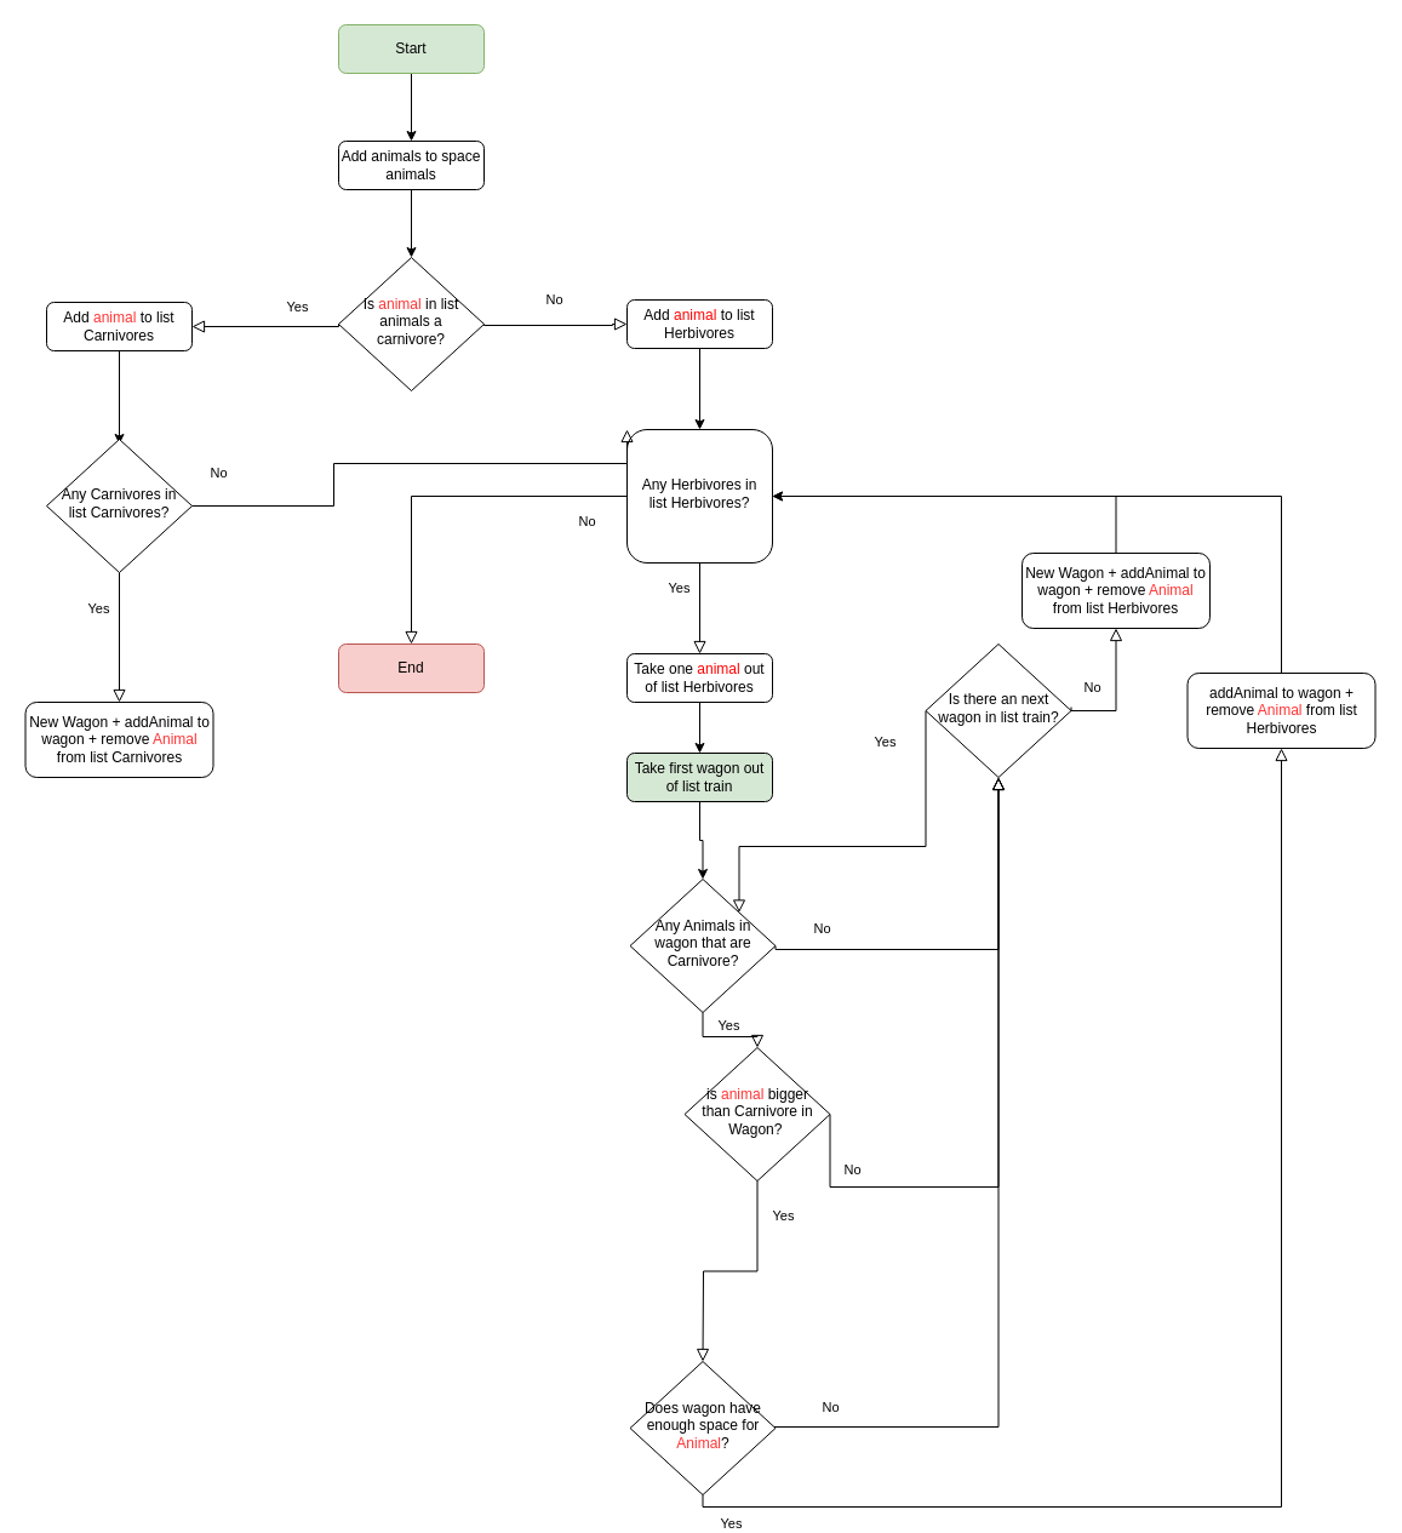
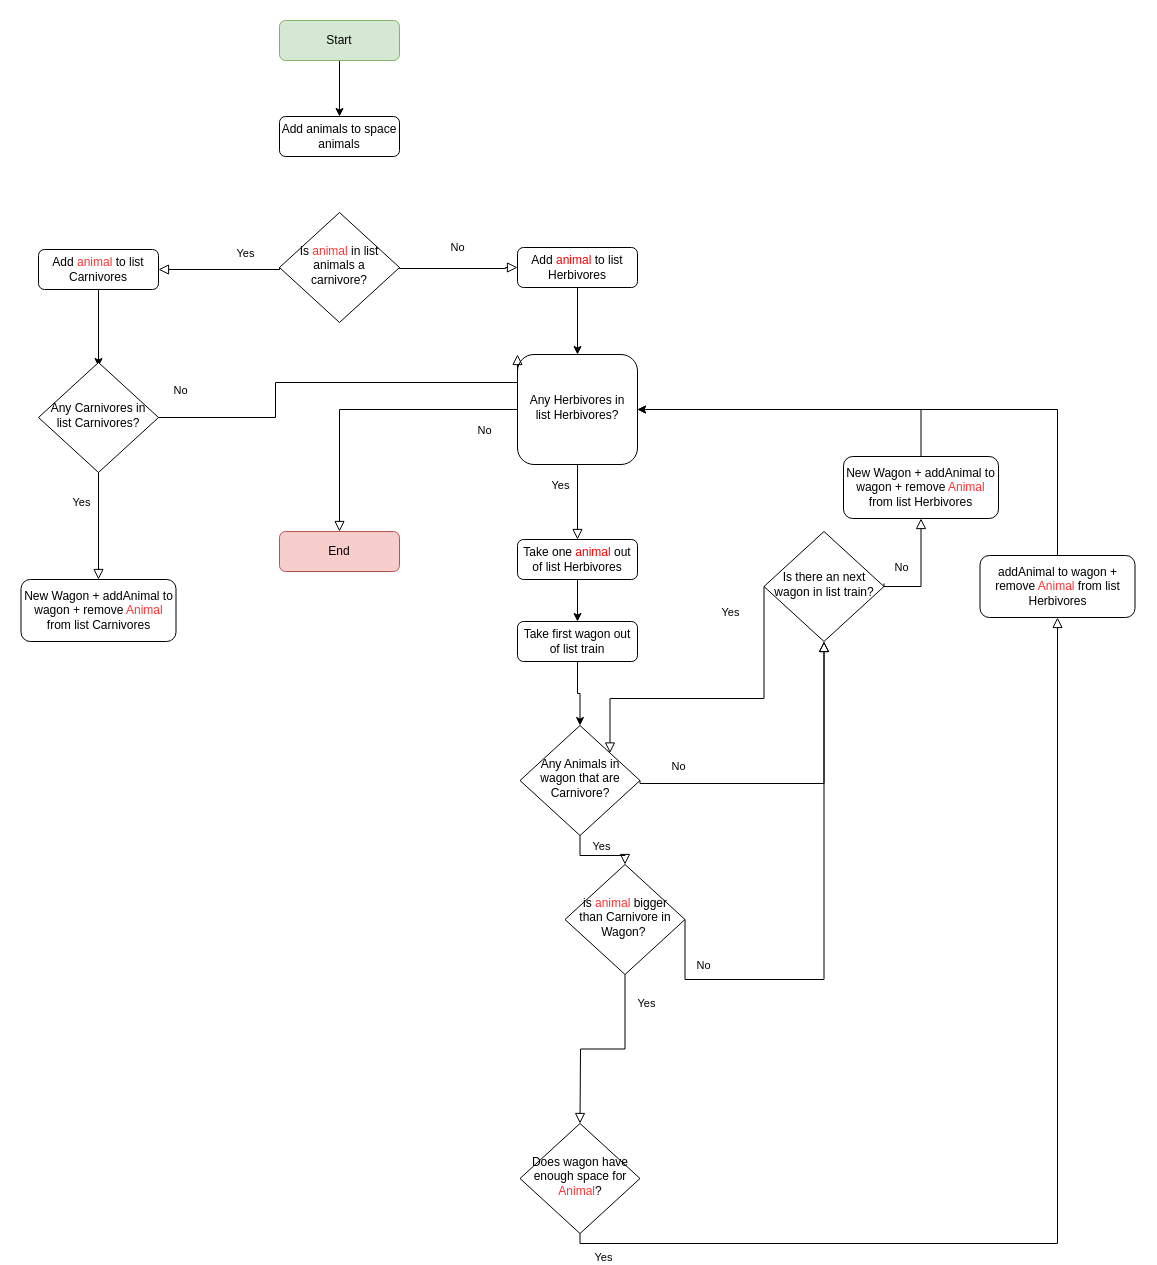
- <mxCell id="5" style="edgeStyle=orthogonalEdgeStyle;rounded=0;orthogonalLoop=1;jettySize=auto;html=1;fontColor=#000000;" parent="1" source="6" target="4" edge="1"><mxGeometry relative="1" as="geometry" /></mxCell>
- <mxCell id="40" value="Take first wagon out of list train" style="rounded=1;whiteSpace=wrap;html=1;fontSize=12;glass=0;strokeWidth=1;shadow=0;fillColor=#d5e8d4;" vertex="1" parent="1"><mxGeometry x="517" y="621" width="120" height="40" as="geometry" /></mxCell>
+ <mxCell id="40" value="Take first wagon out of list train" style="rounded=1;whiteSpace=wrap;html=1;fontSize=12;glass=0;strokeWidth=1;shadow=0;" vertex="1" parent="1"><mxGeometry x="517" y="621" width="120" height="40" as="geometry" /></mxCell>
- <mxCell id="20" value="No" style="edgeStyle=orthogonalEdgeStyle;rounded=0;html=1;jettySize=auto;orthogonalLoop=1;fontSize=11;endArrow=block;endFill=0;endSize=8;strokeWidth=1;shadow=0;labelBackgroundColor=none;entryX=0.5;entryY=1;entryDx=0;entryDy=0;" parent="1" source="19" target="22" edge="1"><mxGeometry x="-0.87" y="16" relative="1" as="geometry"><mxPoint as="offset" /><mxPoint x="639.5" y="1177" as="sourcePoint" /><mxPoint x="774.5" y="1179" as="targetPoint" /><Array as="points"><mxPoint x="823.5" y="1177" /></Array></mxGeometry></mxCell>
